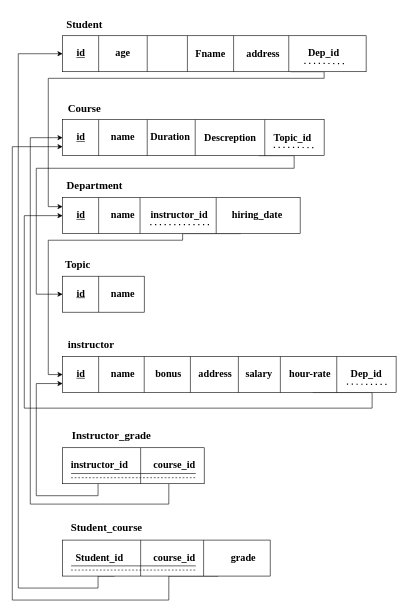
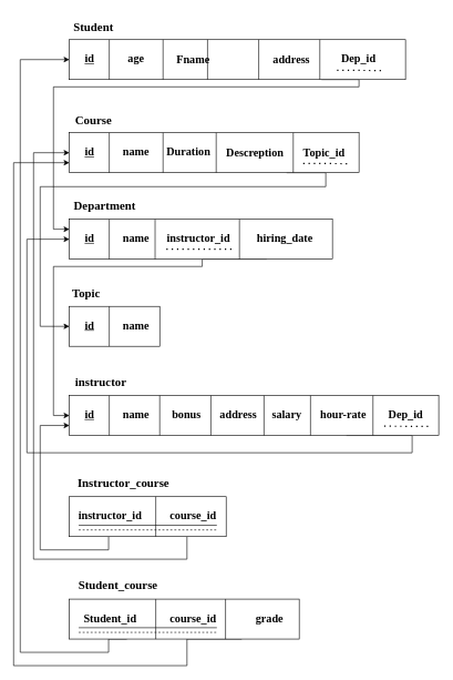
- <mxCell id="9" value="&lt;span style=&quot;font-size: 17px;&quot;&gt;&lt;b&gt;Fname&lt;/b&gt;&lt;/span&gt;" style="text;html=1;align=center;verticalAlign=middle;resizable=0;points=[];autosize=1;strokeColor=none;fillColor=none;fontFamily=Architects Daughter;fontSource=https%3A%2F%2Ffonts.googleapis.com%2Fcss%3Ffamily%3DArchitects%2BDaughter;" vertex="1" parent="1"><mxGeometry x="315" y="75" width="70" height="30" as="geometry" /></mxCell>
+ <mxCell id="9" value="&lt;span style=&quot;font-size: 17px;&quot;&gt;&lt;b&gt;Fname&lt;/b&gt;&lt;/span&gt;" style="text;html=1;align=center;verticalAlign=middle;resizable=0;points=[];autosize=1;strokeColor=none;fillColor=none;fontFamily=Architects Daughter;fontSource=https%3A%2F%2Ffonts.googleapis.com%2Fcss%3Ffamily%3DArchitects%2BDaughter;" vertex="1" parent="1"><mxGeometry x="255" y="75" width="70" height="30" as="geometry" /></mxCell>
- <mxCell id="62" value="&lt;font style=&quot;font-size: 18px;&quot;&gt;&lt;b style=&quot;font-size: 18px;&quot;&gt;Instructor_grade&lt;/b&gt;&lt;/font&gt;" style="text;html=1;align=center;verticalAlign=middle;resizable=0;points=[];autosize=1;strokeColor=none;fillColor=none;fontFamily=Architects Daughter;fontSource=https%3A%2F%2Ffonts.googleapis.com%2Fcss%3Ffamily%3DArchitects%2BDaughter;fontSize=18;" vertex="1" parent="1"><mxGeometry x="95" y="706" width="180" height="40" as="geometry" /></mxCell>
+ <mxCell id="62" value="&lt;font style=&quot;font-size: 18px;&quot;&gt;&lt;b style=&quot;font-size: 18px;&quot;&gt;Instructor_course&lt;/b&gt;&lt;/font&gt;" style="text;html=1;align=center;verticalAlign=middle;resizable=0;points=[];autosize=1;strokeColor=none;fillColor=none;fontFamily=Architects Daughter;fontSource=https%3A%2F%2Ffonts.googleapis.com%2Fcss%3Ffamily%3DArchitects%2BDaughter;fontSize=18;" vertex="1" parent="1"><mxGeometry x="95" y="706" width="180" height="40" as="geometry" /></mxCell>
